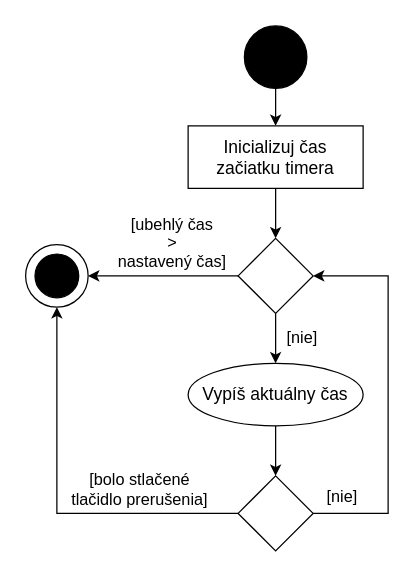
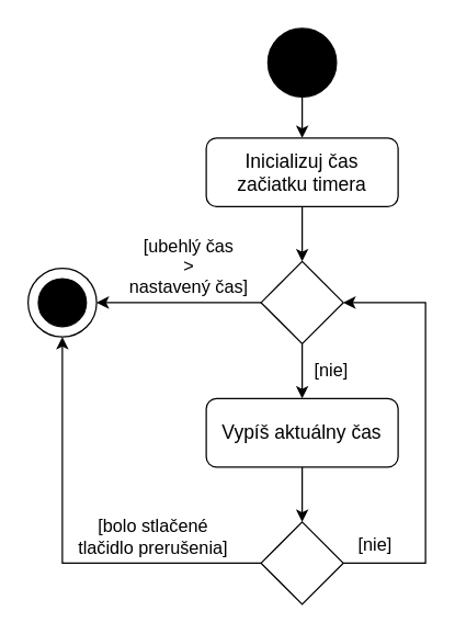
- <mxCell id="5" value="&lt;span style=&quot;font-size: 14px&quot;&gt;Inicializuj čas&lt;br&gt;začiatku timera&lt;/span&gt;" style="whiteSpace=wrap;html=1;fillColor=#FFFFFF;fontStyle=0;rounded=0;" parent="1" vertex="1"><mxGeometry x="150" y="100" width="140" height="50" as="geometry" /></mxCell>
+ <mxCell id="5" value="&lt;span style=&quot;font-size: 14px&quot;&gt;Inicializuj čas&lt;br&gt;začiatku timera&lt;/span&gt;" style="rounded=1;whiteSpace=wrap;html=1;fillColor=#FFFFFF;fontStyle=0" parent="1" vertex="1"><mxGeometry x="150" y="100" width="140" height="50" as="geometry" /></mxCell>
- <mxCell id="12" value="&lt;span style=&quot;font-size: 14px&quot;&gt;Vypíš aktuálny čas&lt;/span&gt;" style="ellipse;whiteSpace=wrap;html=1;fillColor=#FFFFFF;fontStyle=0;" vertex="1" parent="1"><mxGeometry x="150" y="290" width="140" height="50" as="geometry" /></mxCell>
+ <mxCell id="12" value="&lt;span style=&quot;font-size: 14px&quot;&gt;Vypíš aktuálny čas&lt;/span&gt;" style="rounded=1;whiteSpace=wrap;html=1;fillColor=#FFFFFF;fontStyle=0" vertex="1" parent="1"><mxGeometry x="150" y="290" width="140" height="50" as="geometry" /></mxCell>
